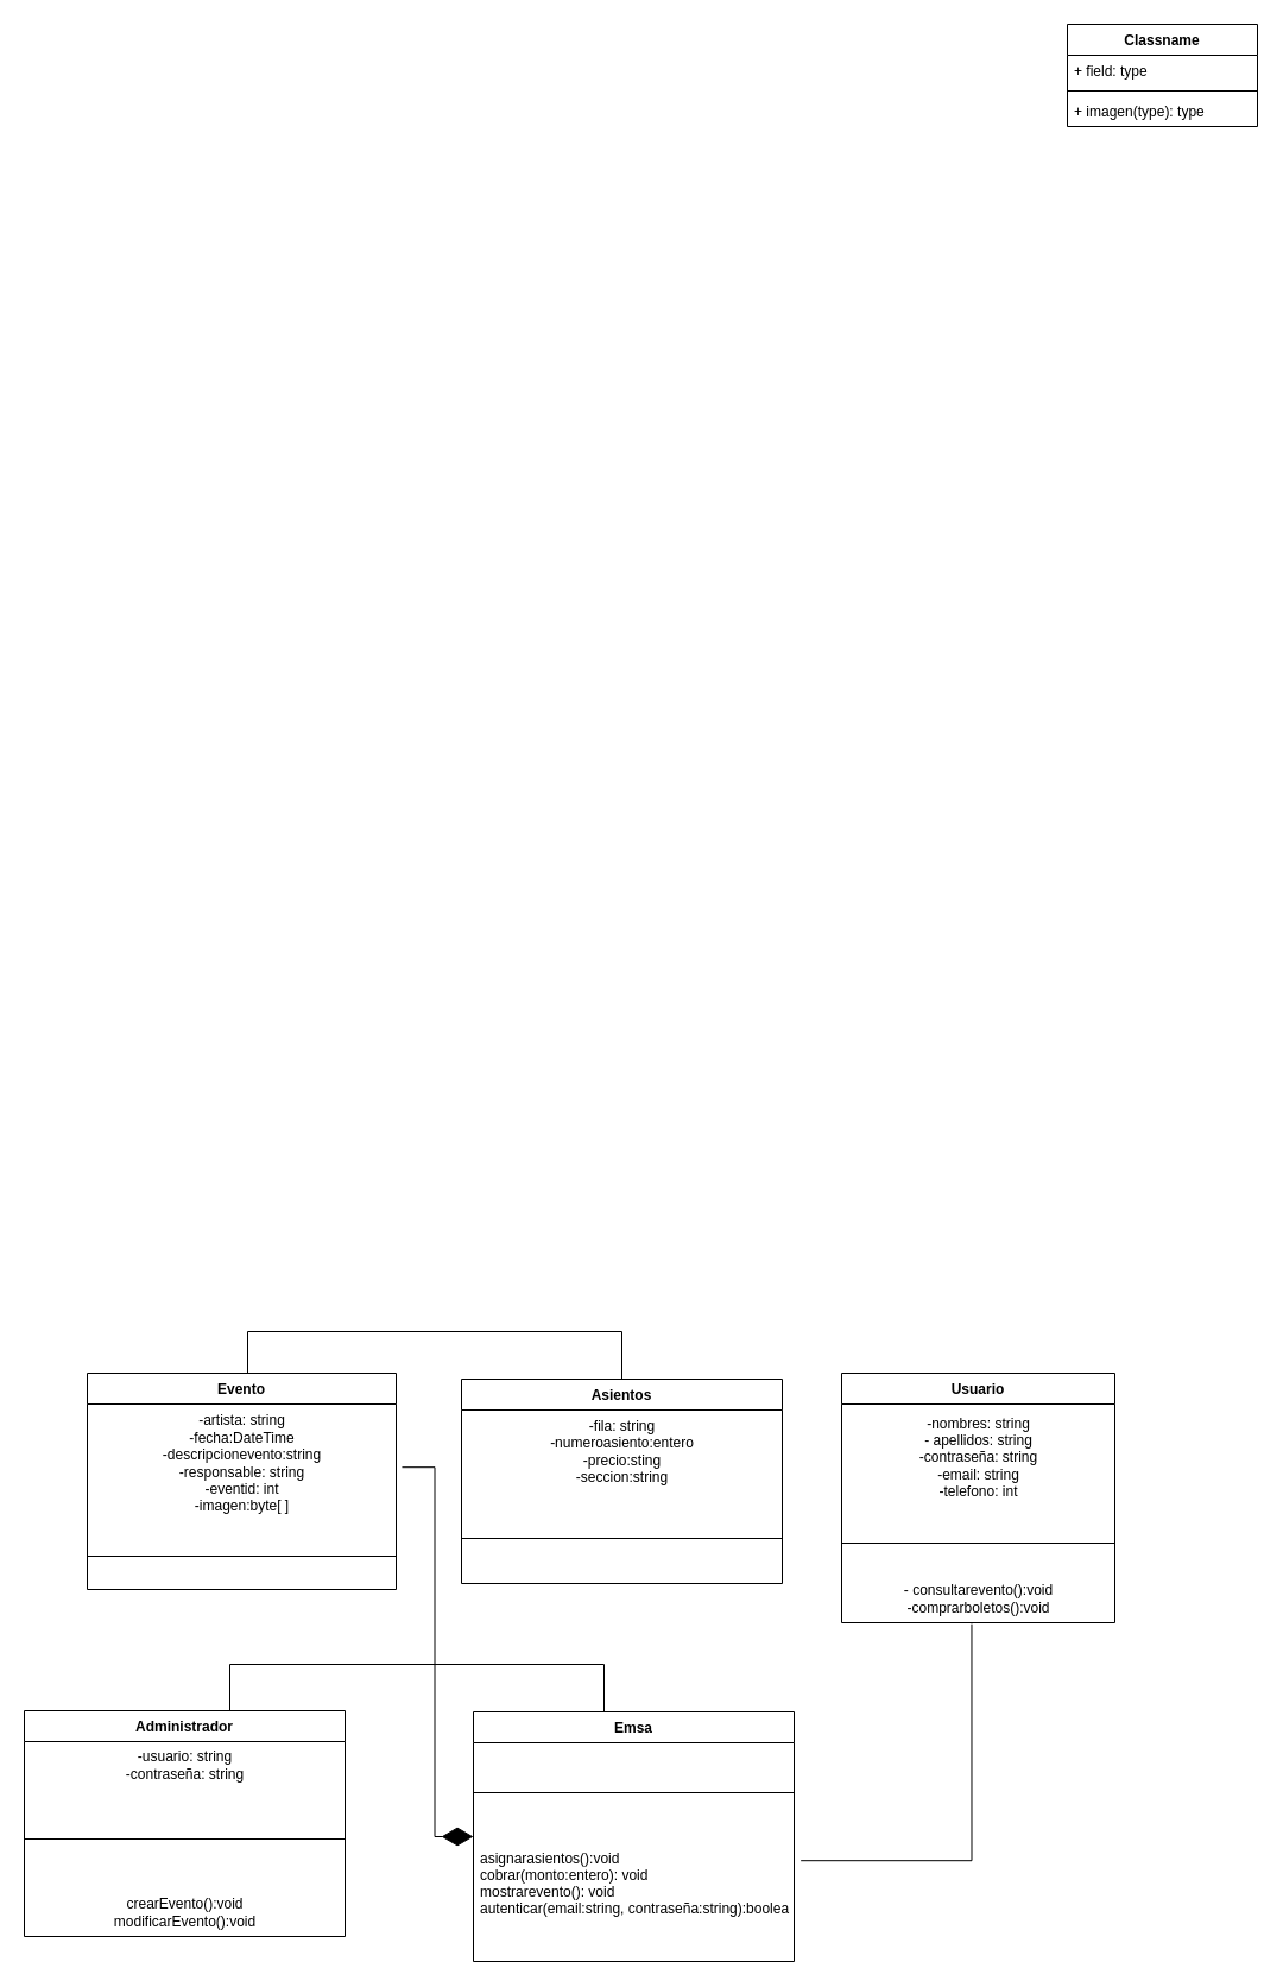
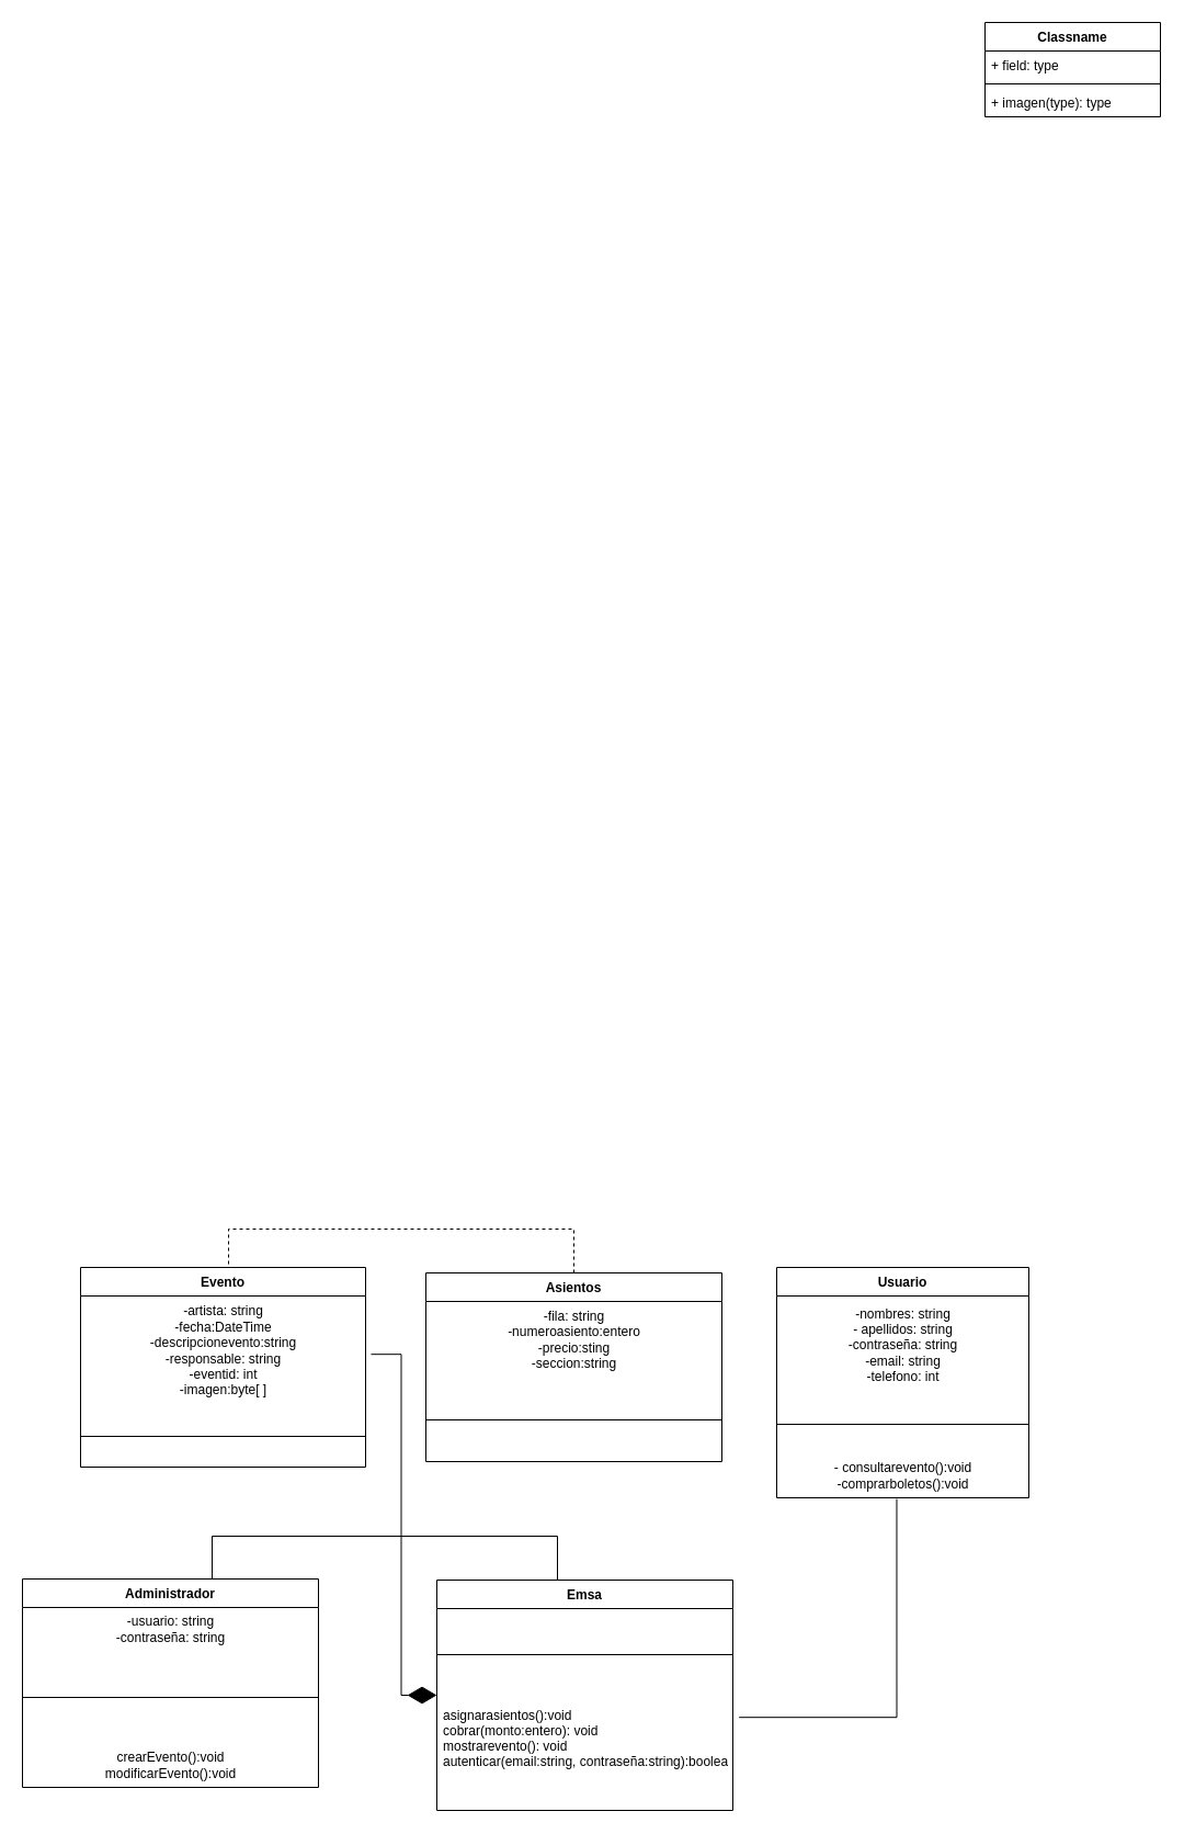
- <mxCell id="24" value="" style="endArrow=none;html=1;edgeStyle=orthogonalEdgeStyle;rounded=0;entryX=0.5;entryY=0;entryDx=0;entryDy=0;" edge="1" parent="1" source="13" target="16"><mxGeometry relative="1" as="geometry"><mxPoint x="378" y="1670" as="sourcePoint" /><mxPoint x="126" y="1566" as="targetPoint" /><Array as="points"><mxPoint x="523" y="1120" /><mxPoint x="208" y="1120" /></Array></mxGeometry></mxCell>
+ <mxCell id="24" value="" style="endArrow=none;html=1;edgeStyle=orthogonalEdgeStyle;rounded=0;entryX=0.5;entryY=0;entryDx=0;entryDy=0;dashed=1;" edge="1" parent="1" source="13" target="16"><mxGeometry relative="1" as="geometry"><mxPoint x="378" y="1670" as="sourcePoint" /><mxPoint x="126" y="1566" as="targetPoint" /><Array as="points"><mxPoint x="523" y="1120" /><mxPoint x="208" y="1120" /></Array></mxGeometry></mxCell>
